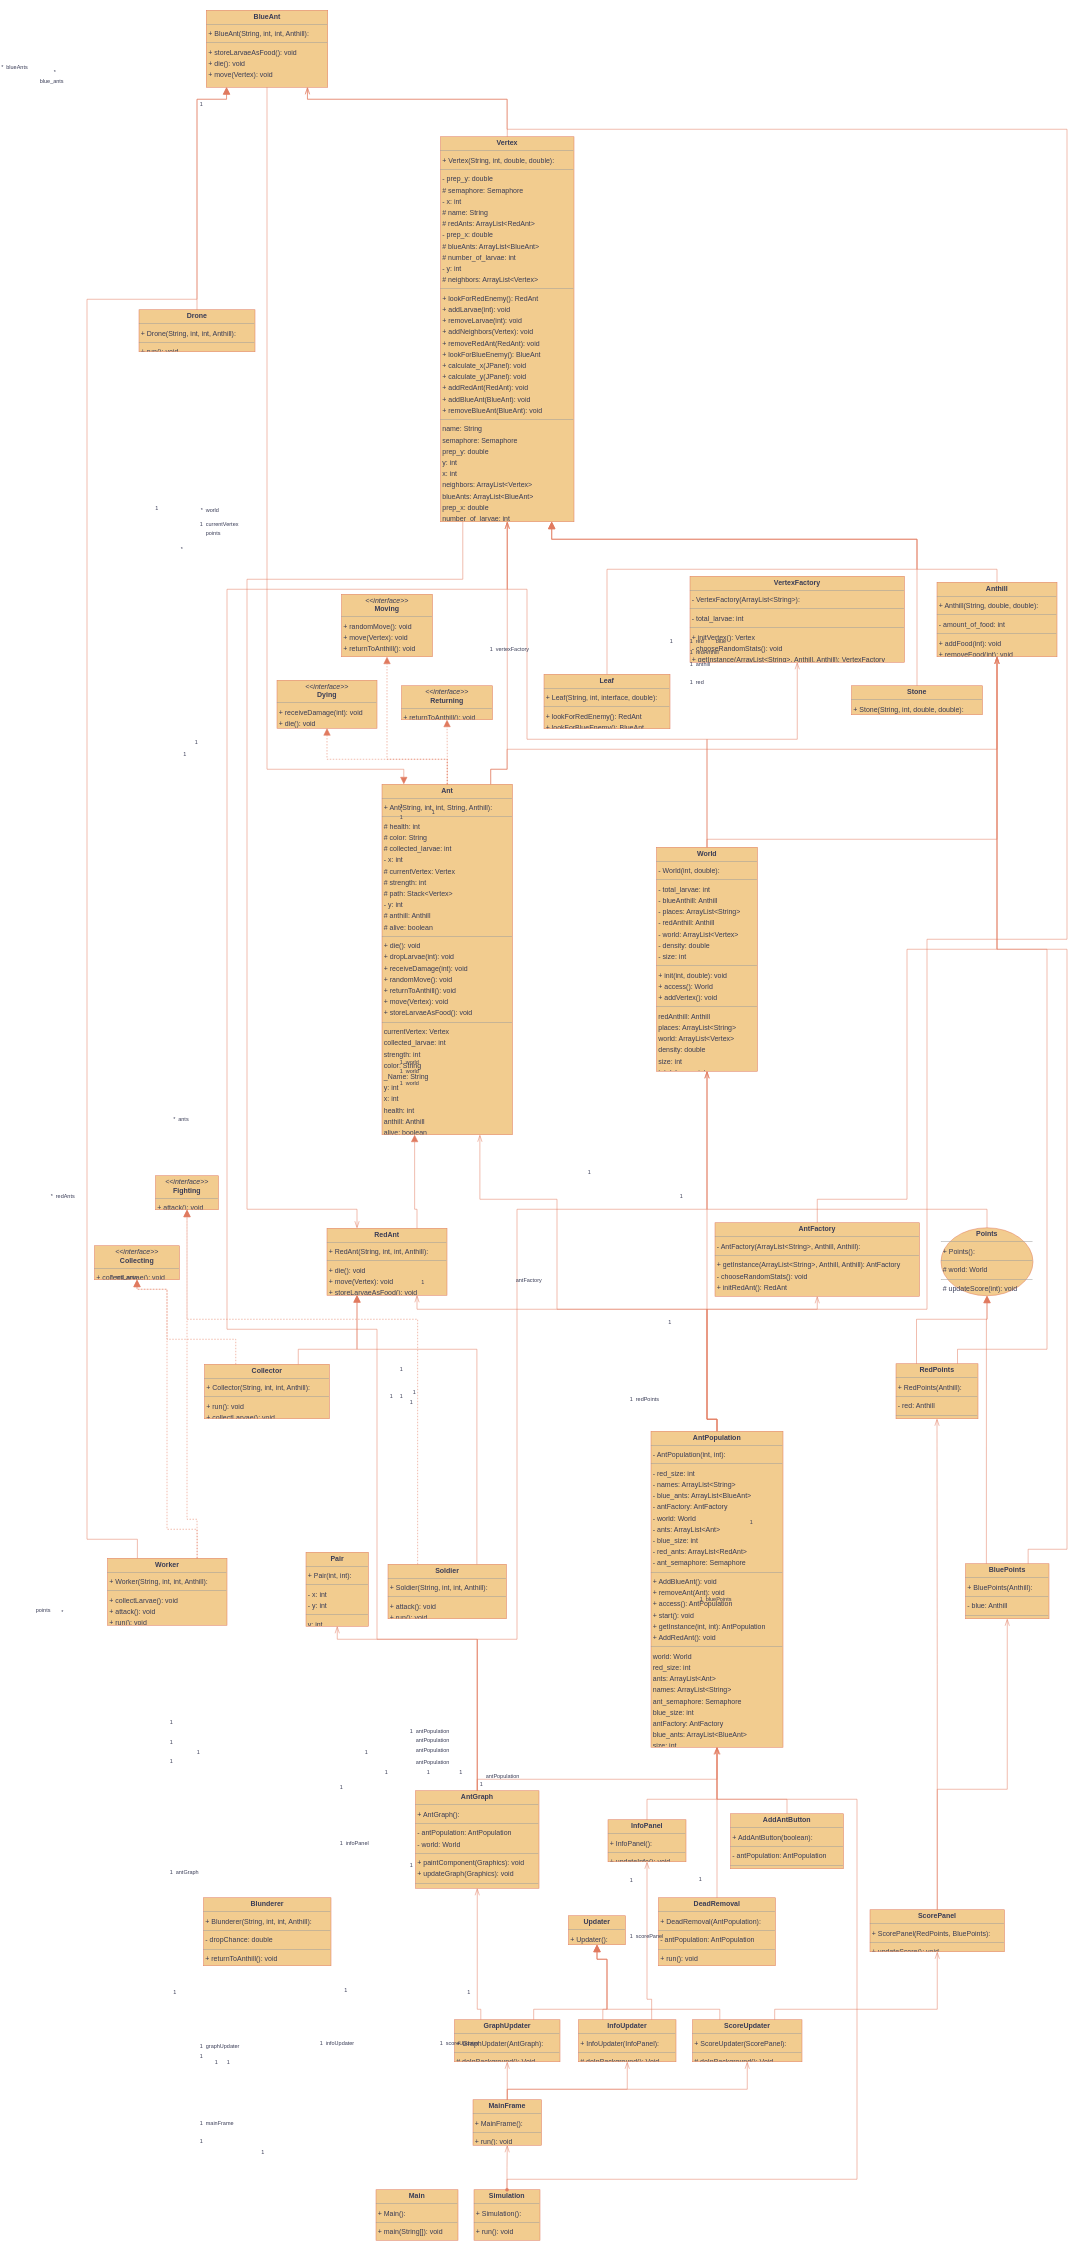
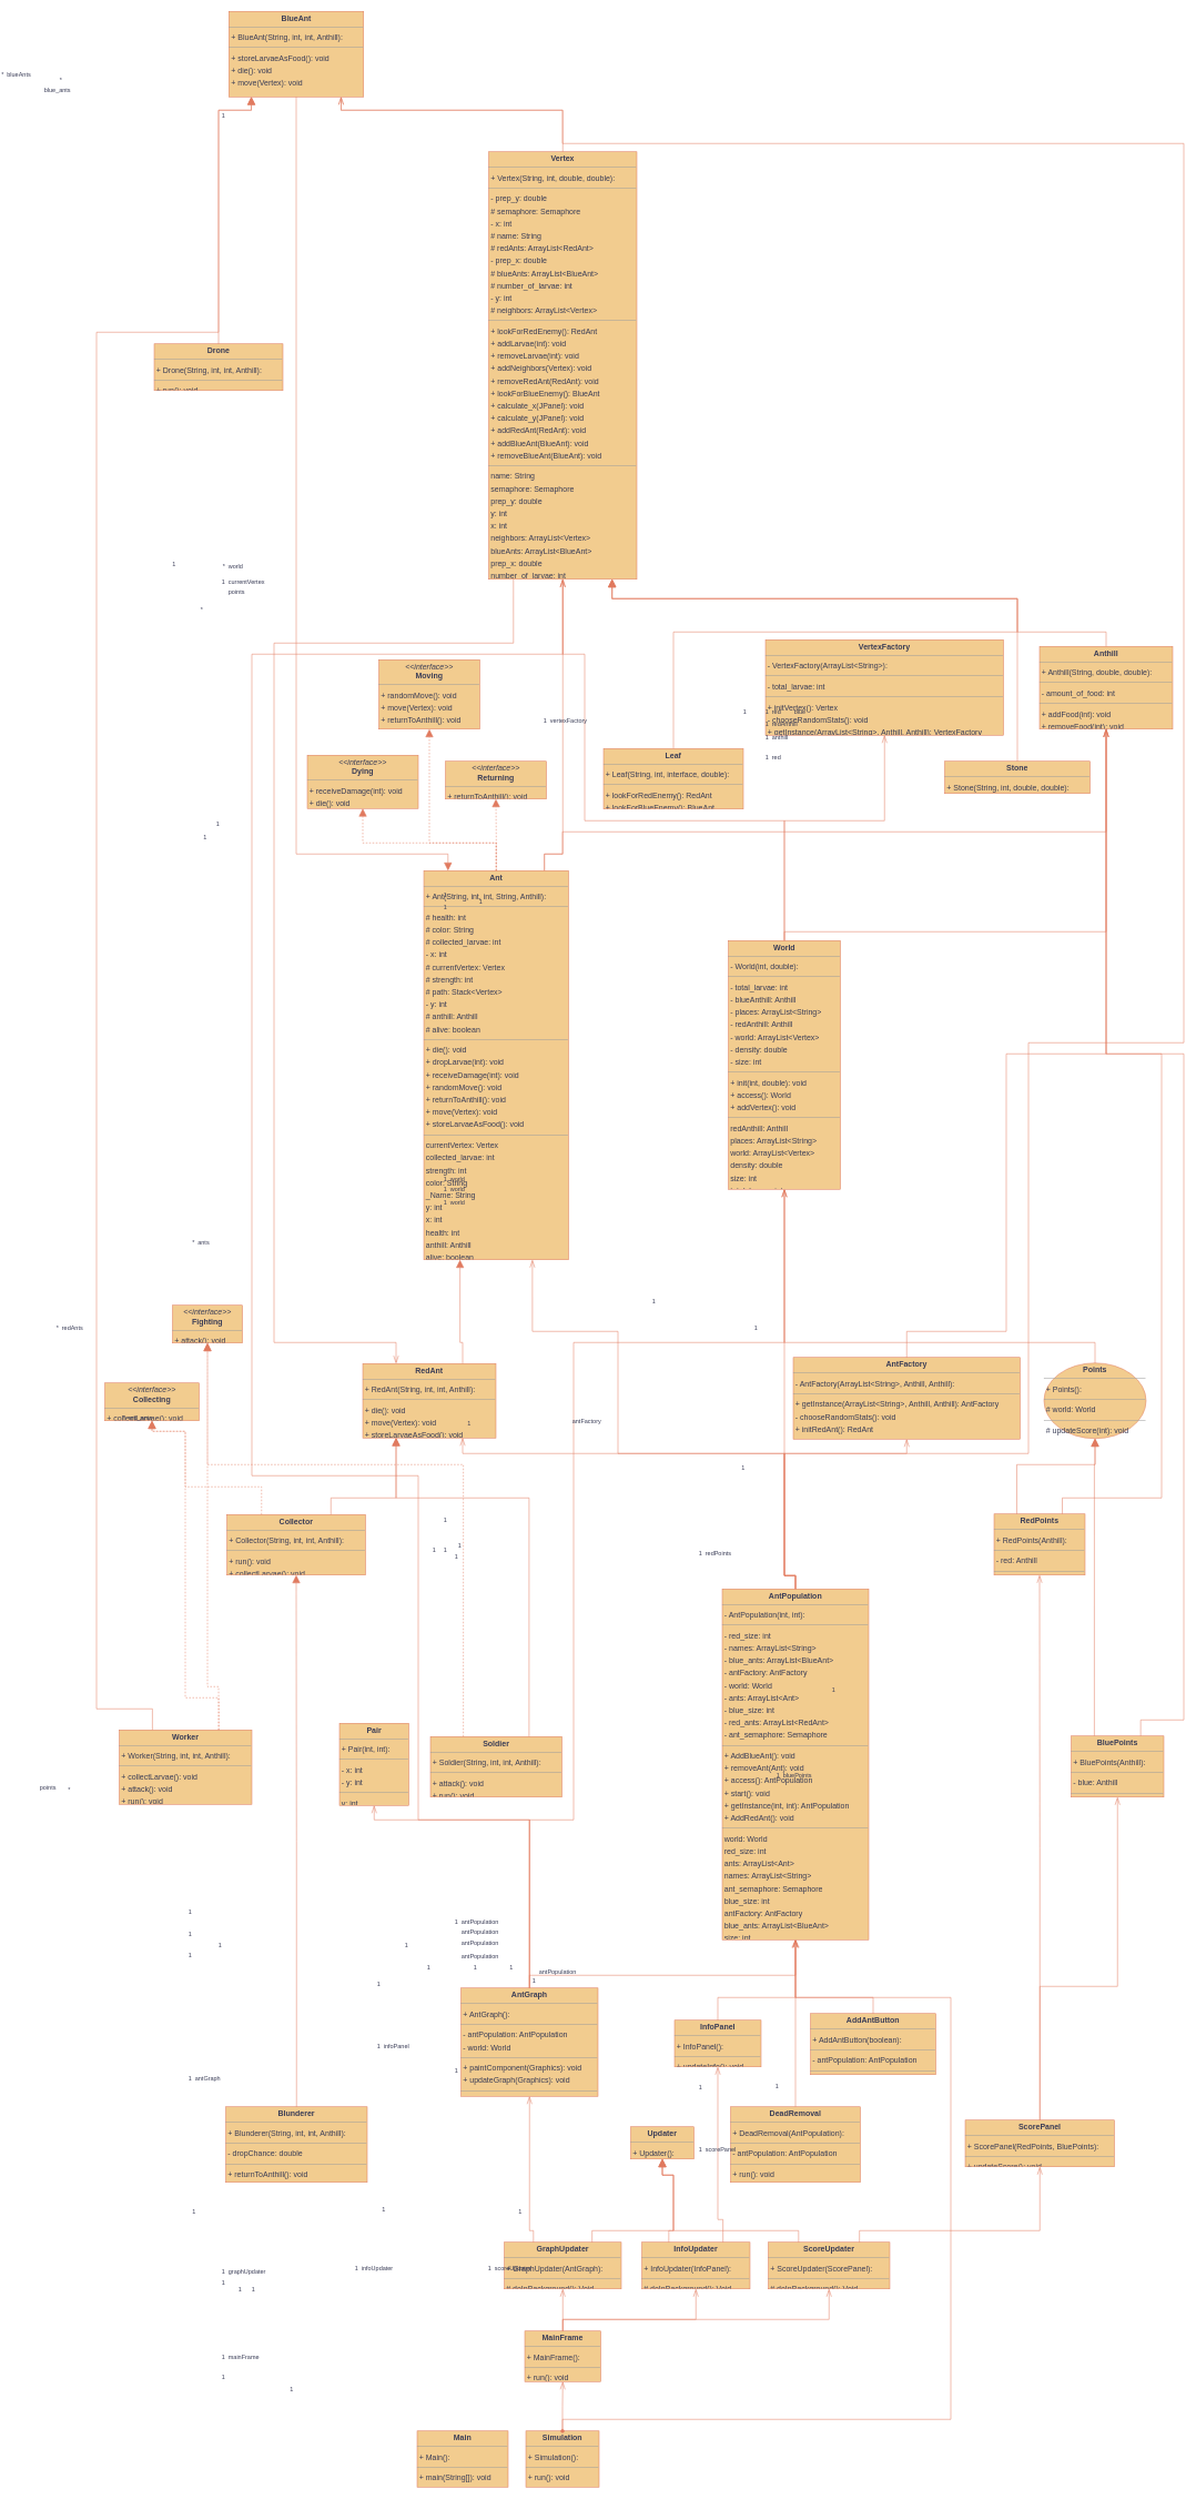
+ <mxCell id="101" value="" style="html=1;rounded=0;edgeStyle=orthogonalEdgeStyle;dashed=0;startArrow=none;endArrow=block;endSize=12;strokeColor=#E07A5F;exitX=0.500;exitY=0.000;exitDx=0;exitDy=0;entryX=0.500;entryY=1.000;entryDx=0;entryDy=0;labelBackgroundColor=none;fontColor=default;" parent="1" source="10" target="12" edge="1"><mxGeometry width="50" height="50" relative="1" as="geometry"><Array as="points" /></mxGeometry></mxCell>
